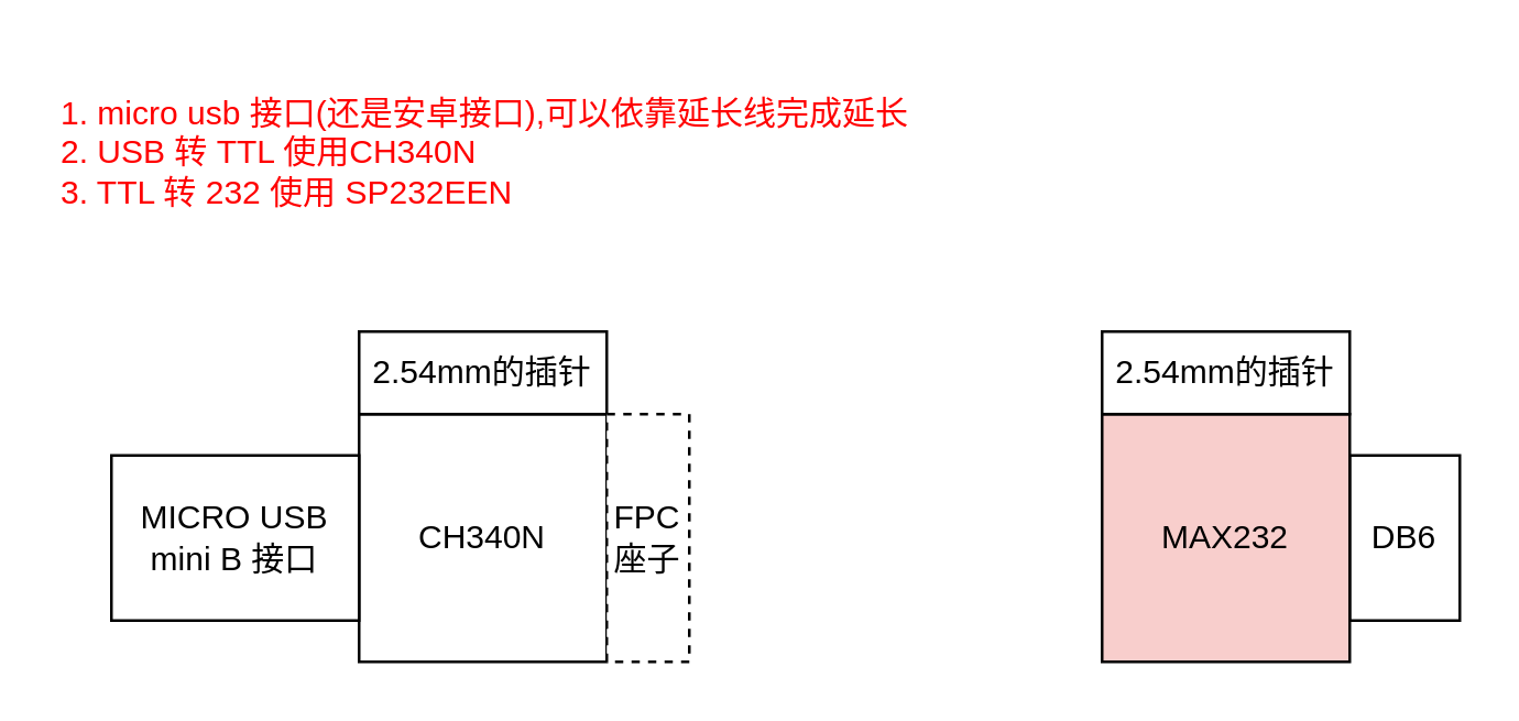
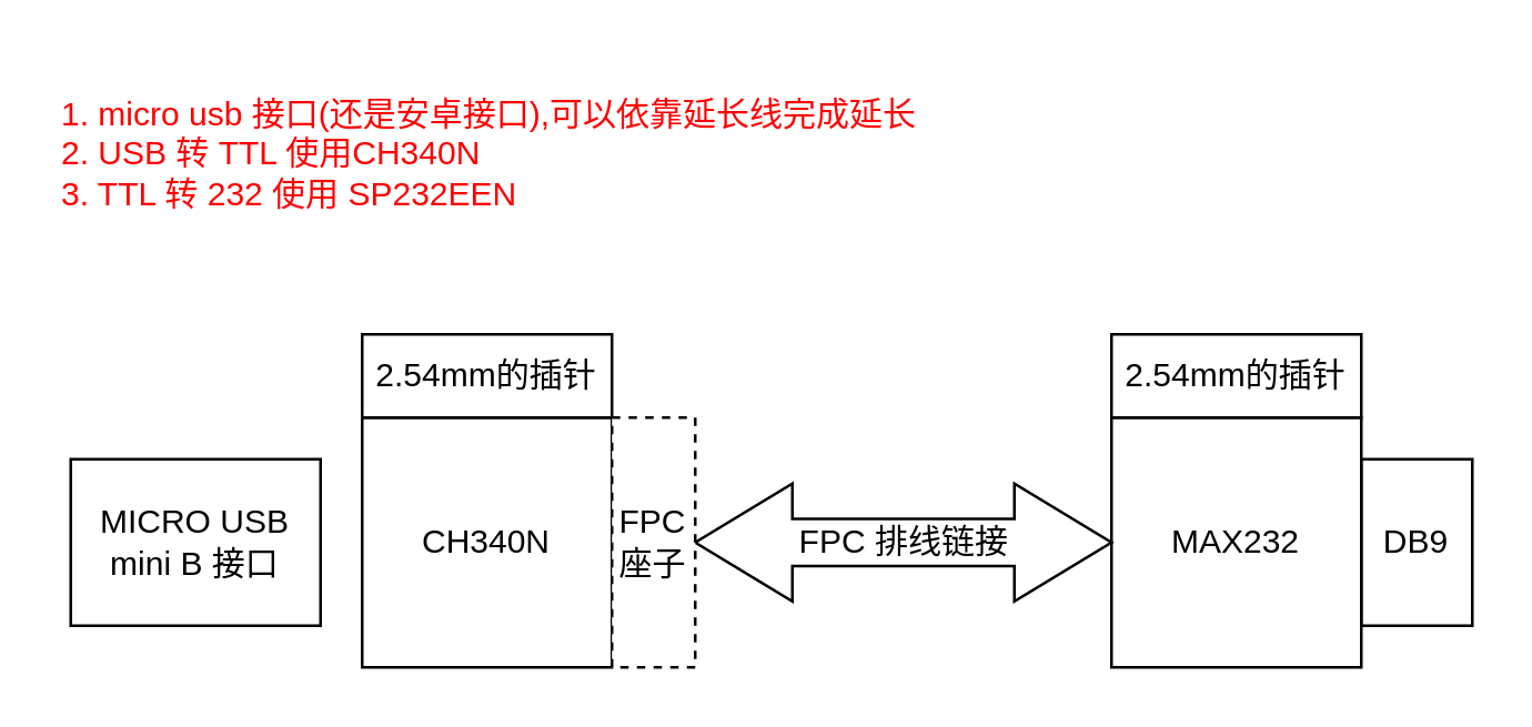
- <mxCell id="3" value="MICRO USB &lt;br&gt;mini B 接口" style="rounded=0;whiteSpace=wrap;html=1;" vertex="1" parent="1"><mxGeometry x="40" y="165" width="90" height="60" as="geometry" /></mxCell>
+ <mxCell id="3" value="MICRO USB &lt;br&gt;mini B 接口" style="rounded=0;whiteSpace=wrap;html=1;" vertex="1" parent="1"><mxGeometry x="25" y="165" width="90" height="60" as="geometry" /></mxCell>
+ <mxCell id="7" value="FPC 排线链接" style="html=1;shadow=0;dashed=0;align=center;verticalAlign=middle;shape=mxgraph.arrows2.twoWayArrow;dy=0.6;dx=35;" vertex="1" parent="1"><mxGeometry x="250" y="173.75" width="150" height="42.5" as="geometry" /></mxCell>
- <mxCell id="6" value="MAX232" style="rounded=0;whiteSpace=wrap;html=1;fillColor=#f8cecc;" vertex="1" parent="1"><mxGeometry x="400" y="150" width="90" height="90" as="geometry" /></mxCell>
+ <mxCell id="6" value="MAX232" style="rounded=0;whiteSpace=wrap;html=1;" vertex="1" parent="1"><mxGeometry x="400" y="150" width="90" height="90" as="geometry" /></mxCell>
- <mxCell id="4" value="DB6" style="rounded=0;whiteSpace=wrap;html=1;" vertex="1" parent="1"><mxGeometry x="490" y="165" width="40" height="60" as="geometry" /></mxCell>
+ <mxCell id="4" value="DB9" style="rounded=0;whiteSpace=wrap;html=1;" vertex="1" parent="1"><mxGeometry x="490" y="165" width="40" height="60" as="geometry" /></mxCell>
